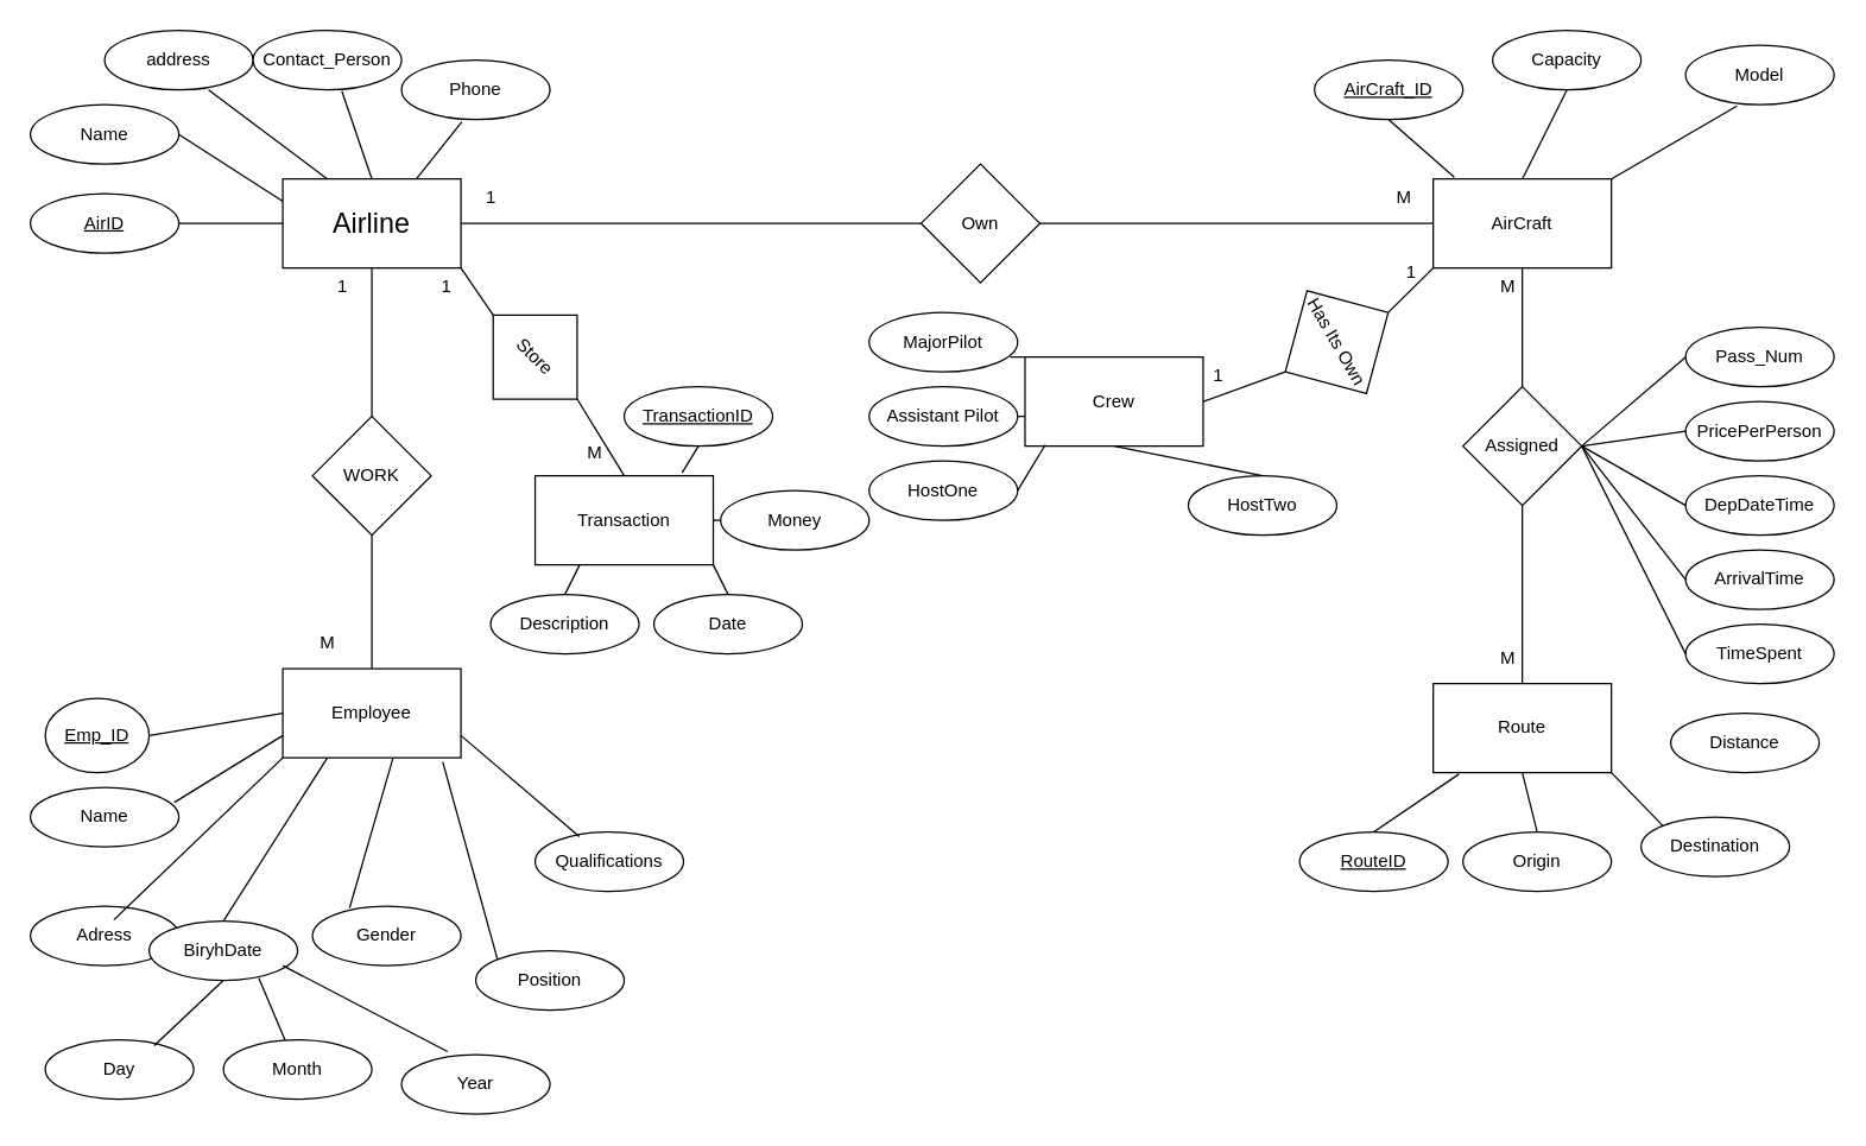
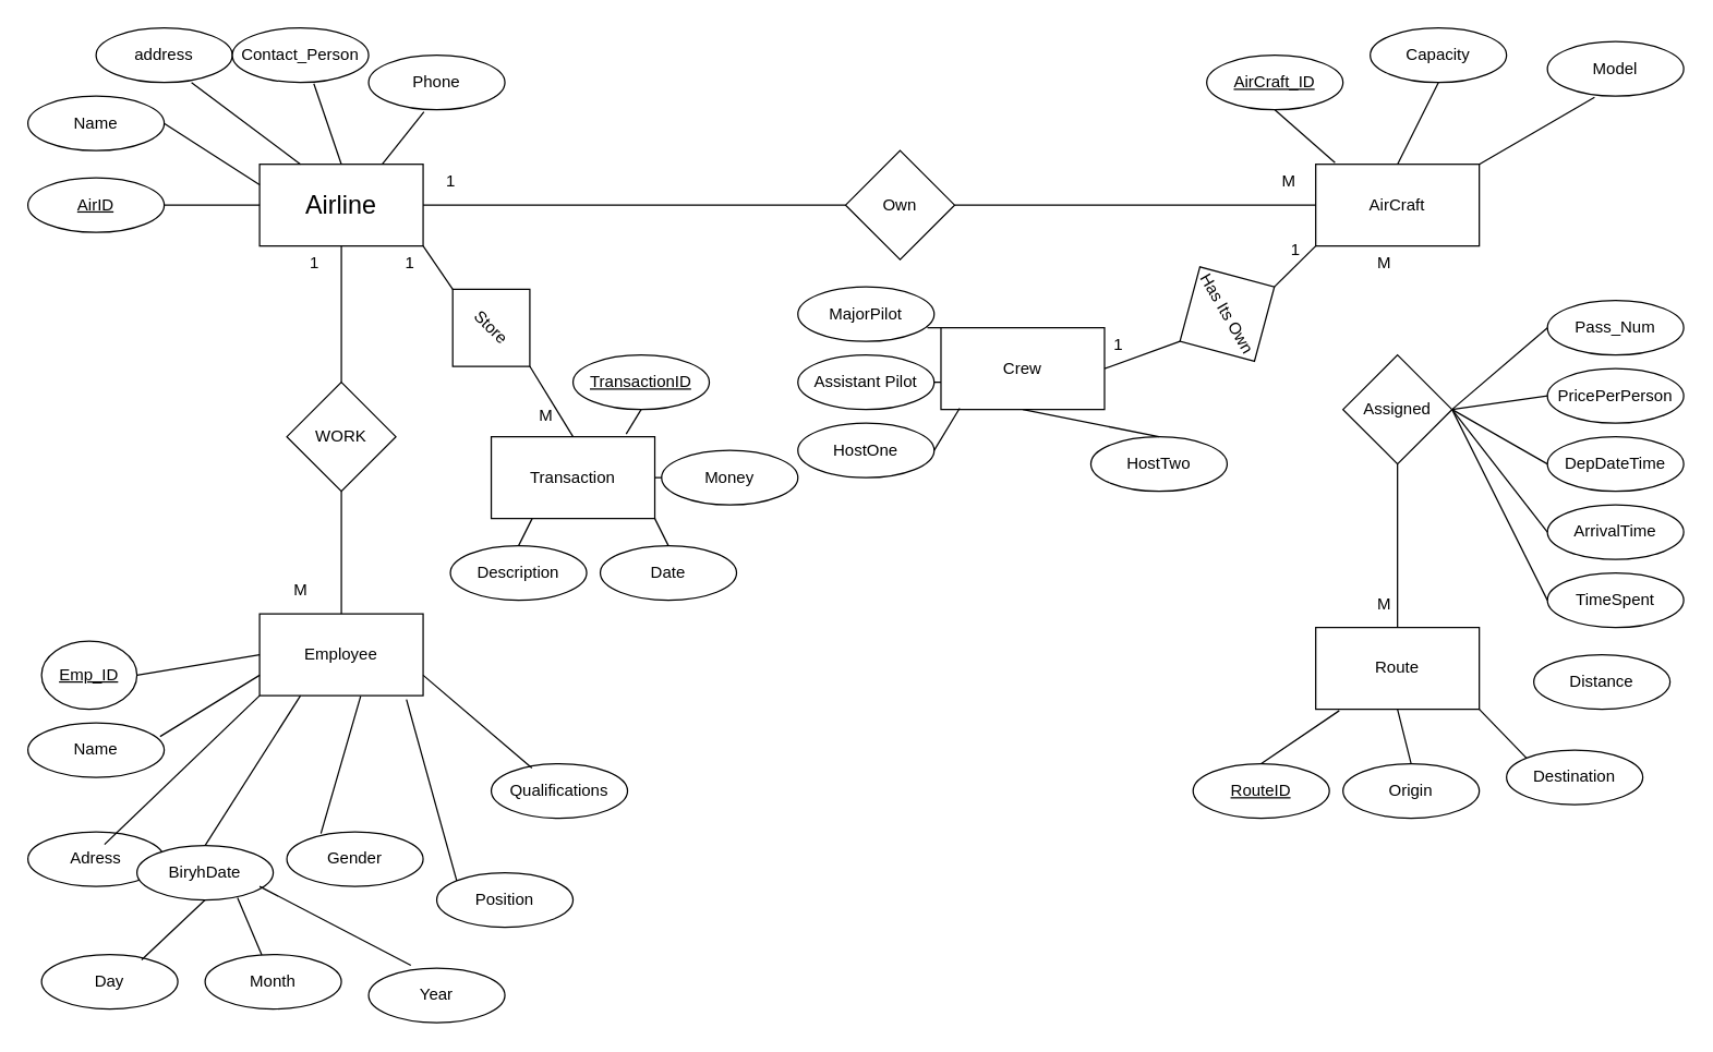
- <mxCell id="63" value="" style="endArrow=none;html=1;rounded=0;entryX=0.5;entryY=1;entryDx=0;entryDy=0;exitX=0.5;exitY=0;exitDx=0;exitDy=0;" edge="1" parent="1" source="59" target="34"><mxGeometry width="50" height="50" relative="1" as="geometry"><mxPoint x="795" y="320" as="sourcePoint" /><mxPoint x="845" y="270" as="targetPoint" /></mxGeometry></mxCell>
